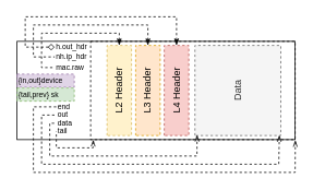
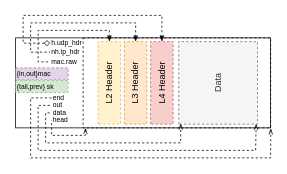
- <mxCell id="10" value="h.out_hdr" style="text;html=1;strokeColor=none;fillColor=none;align=left;verticalAlign=middle;whiteSpace=wrap;rounded=0;dashed=1;fontSize=9;" vertex="1" parent="1"><mxGeometry x="66" y="47" width="60" height="20" as="geometry" /></mxCell>
+ <mxCell id="10" value="h.udp_hdr" style="text;html=1;strokeColor=none;fillColor=none;align=left;verticalAlign=middle;whiteSpace=wrap;rounded=0;dashed=1;fontSize=9;" vertex="1" parent="1"><mxGeometry x="66" y="47" width="60" height="20" as="geometry" /></mxCell>
- <mxCell id="22" value="{in,out}device" style="rounded=0;whiteSpace=wrap;html=1;dashed=1;fillColor=#e1d5e7;fontSize=9;align=left;strokeColor=#9673a6;" vertex="1" parent="1"><mxGeometry x="20" y="90" width="70" height="16" as="geometry" /></mxCell>
+ <mxCell id="22" value="{in,out}mac" style="rounded=0;whiteSpace=wrap;html=1;dashed=1;fillColor=#e1d5e7;fontSize=9;align=left;strokeColor=#9673a6;" vertex="1" parent="1"><mxGeometry x="20" y="90" width="70" height="16" as="geometry" /></mxCell>
- <mxCell id="14" value="tail" style="text;html=1;strokeColor=none;fillColor=none;align=left;verticalAlign=middle;whiteSpace=wrap;rounded=0;dashed=1;fontSize=9;" vertex="1" parent="1"><mxGeometry x="68" y="150" width="40" height="20" as="geometry" /></mxCell>
+ <mxCell id="14" value="head" style="text;html=1;strokeColor=none;fillColor=none;align=left;verticalAlign=middle;whiteSpace=wrap;rounded=0;dashed=1;fontSize=9;" vertex="1" parent="1"><mxGeometry x="68" y="150" width="40" height="20" as="geometry" /></mxCell>
